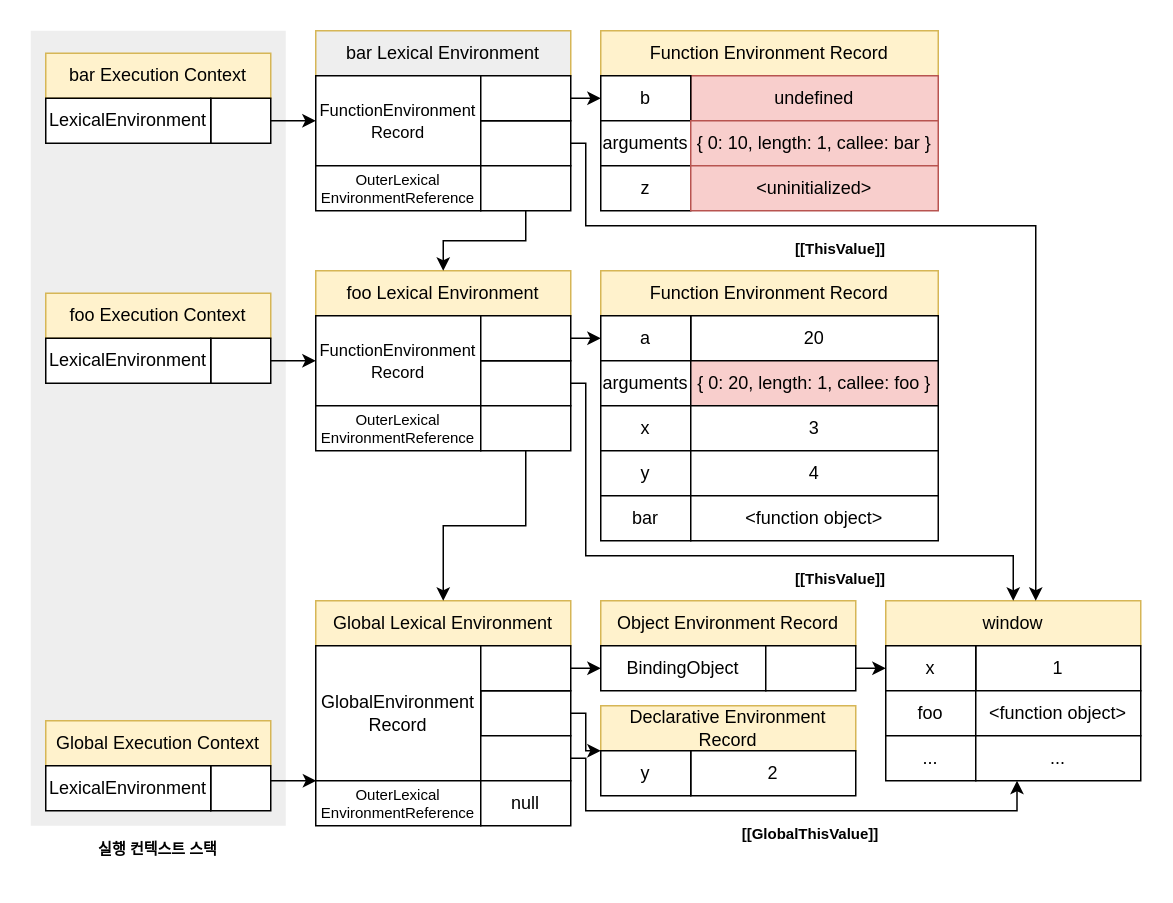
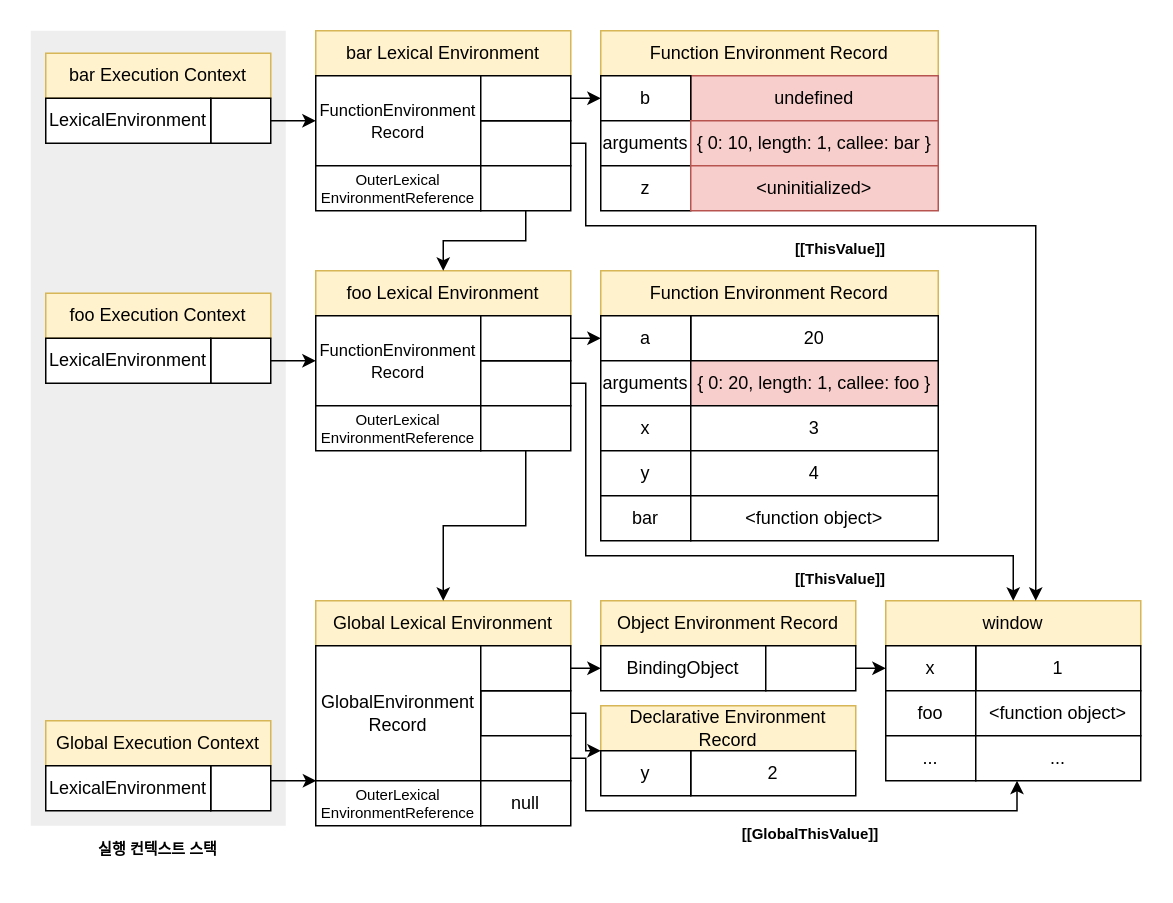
- <mxCell id="66" value="bar Lexical Environment" style="rounded=0;whiteSpace=wrap;html=1;fillColor=#eeeeee;strokeColor=#d6b656;" parent="1" vertex="1"><mxGeometry x="210" y="20" width="170" height="30" as="geometry" /></mxCell>
+ <mxCell id="66" value="bar Lexical Environment" style="rounded=0;whiteSpace=wrap;html=1;fillColor=#fff2cc;strokeColor=#d6b656;" parent="1" vertex="1"><mxGeometry x="210" y="20" width="170" height="30" as="geometry" /></mxCell>
